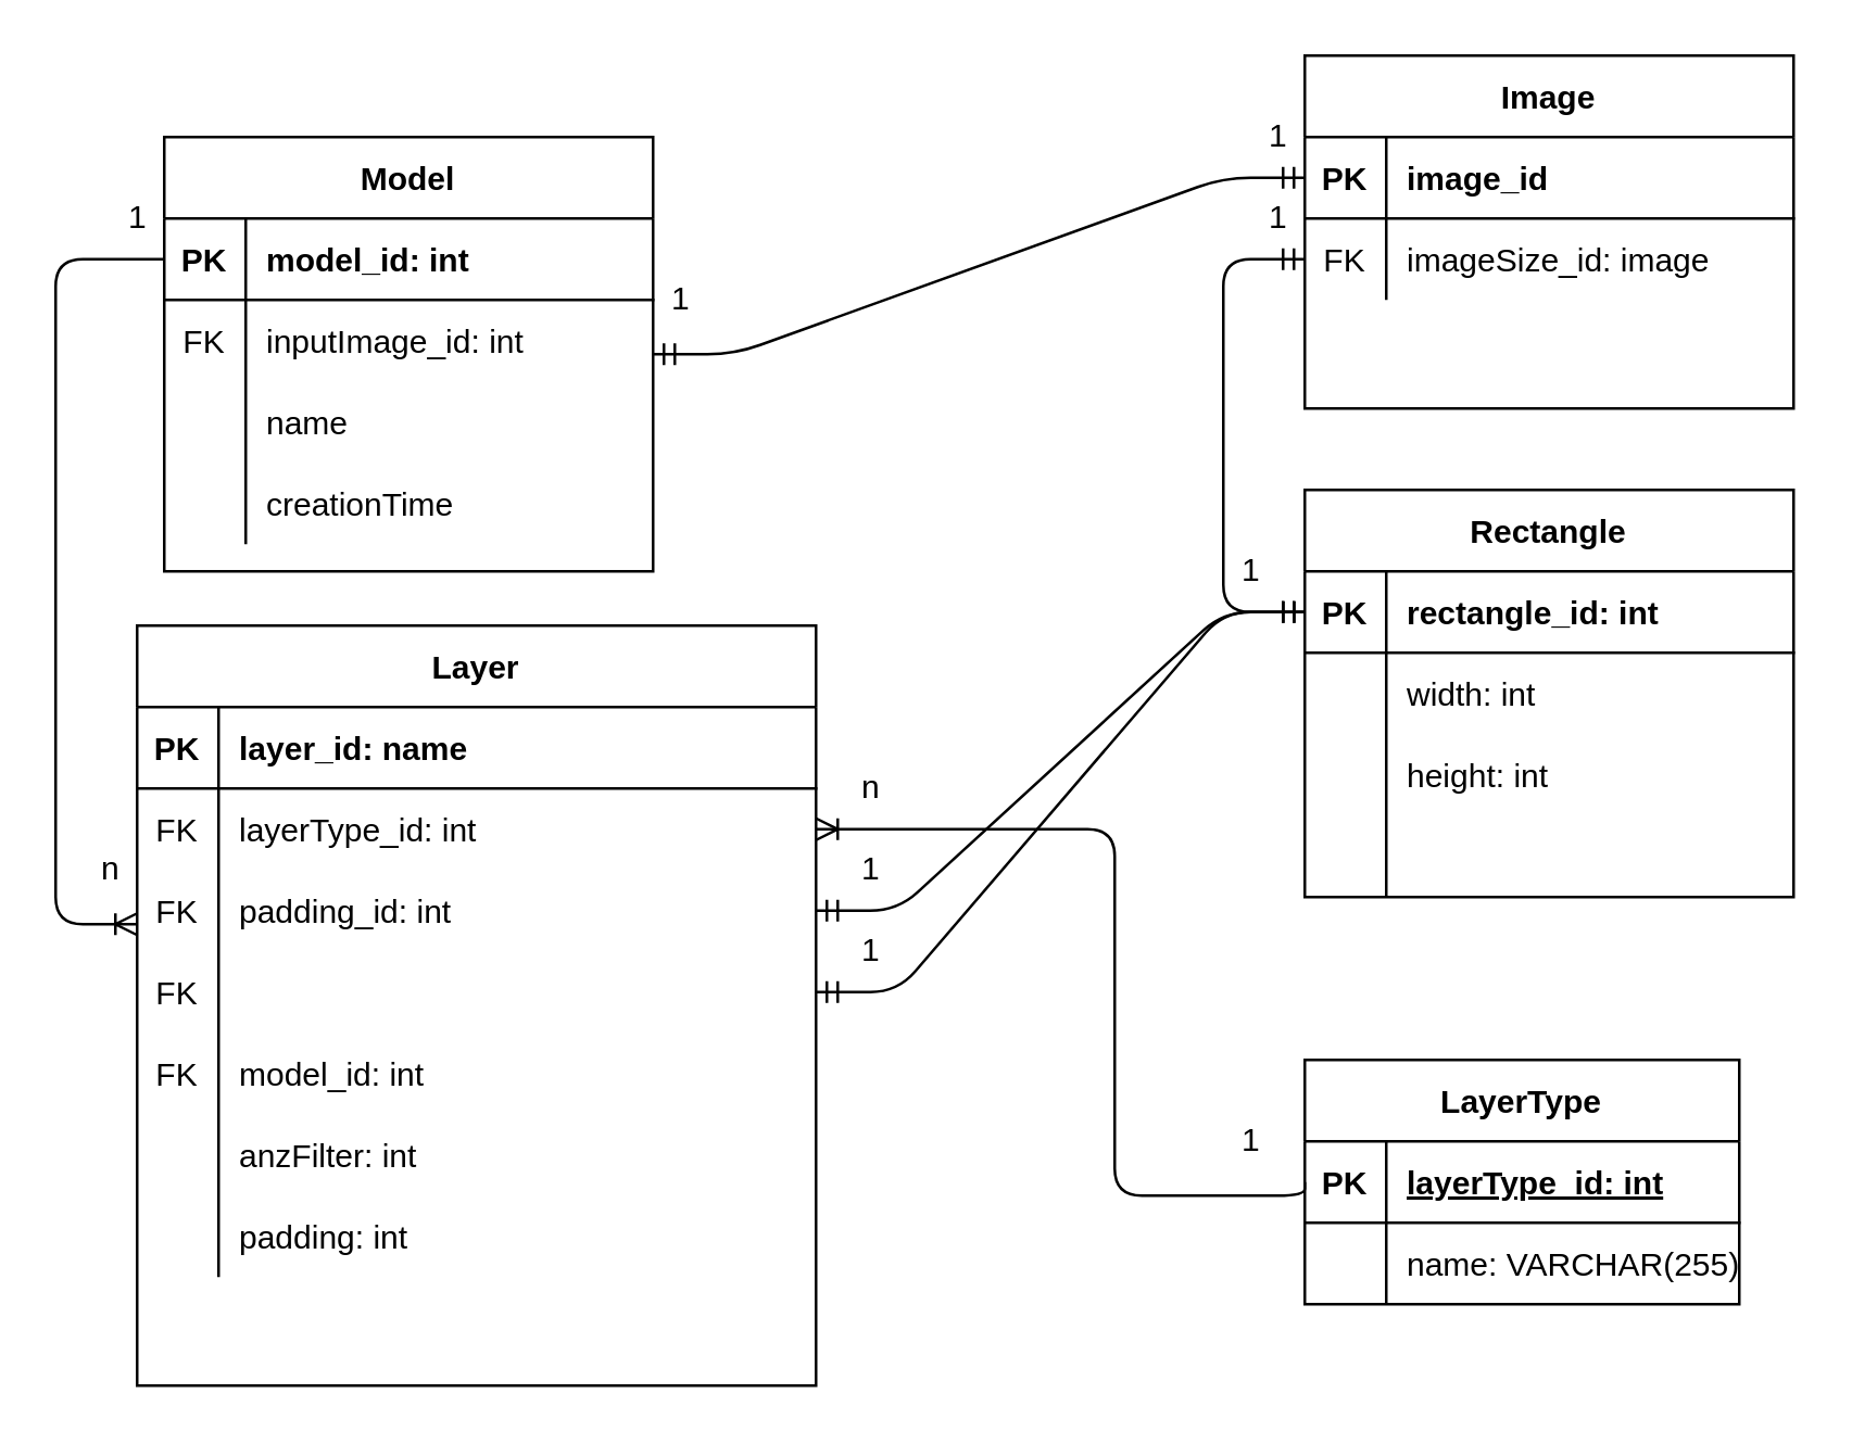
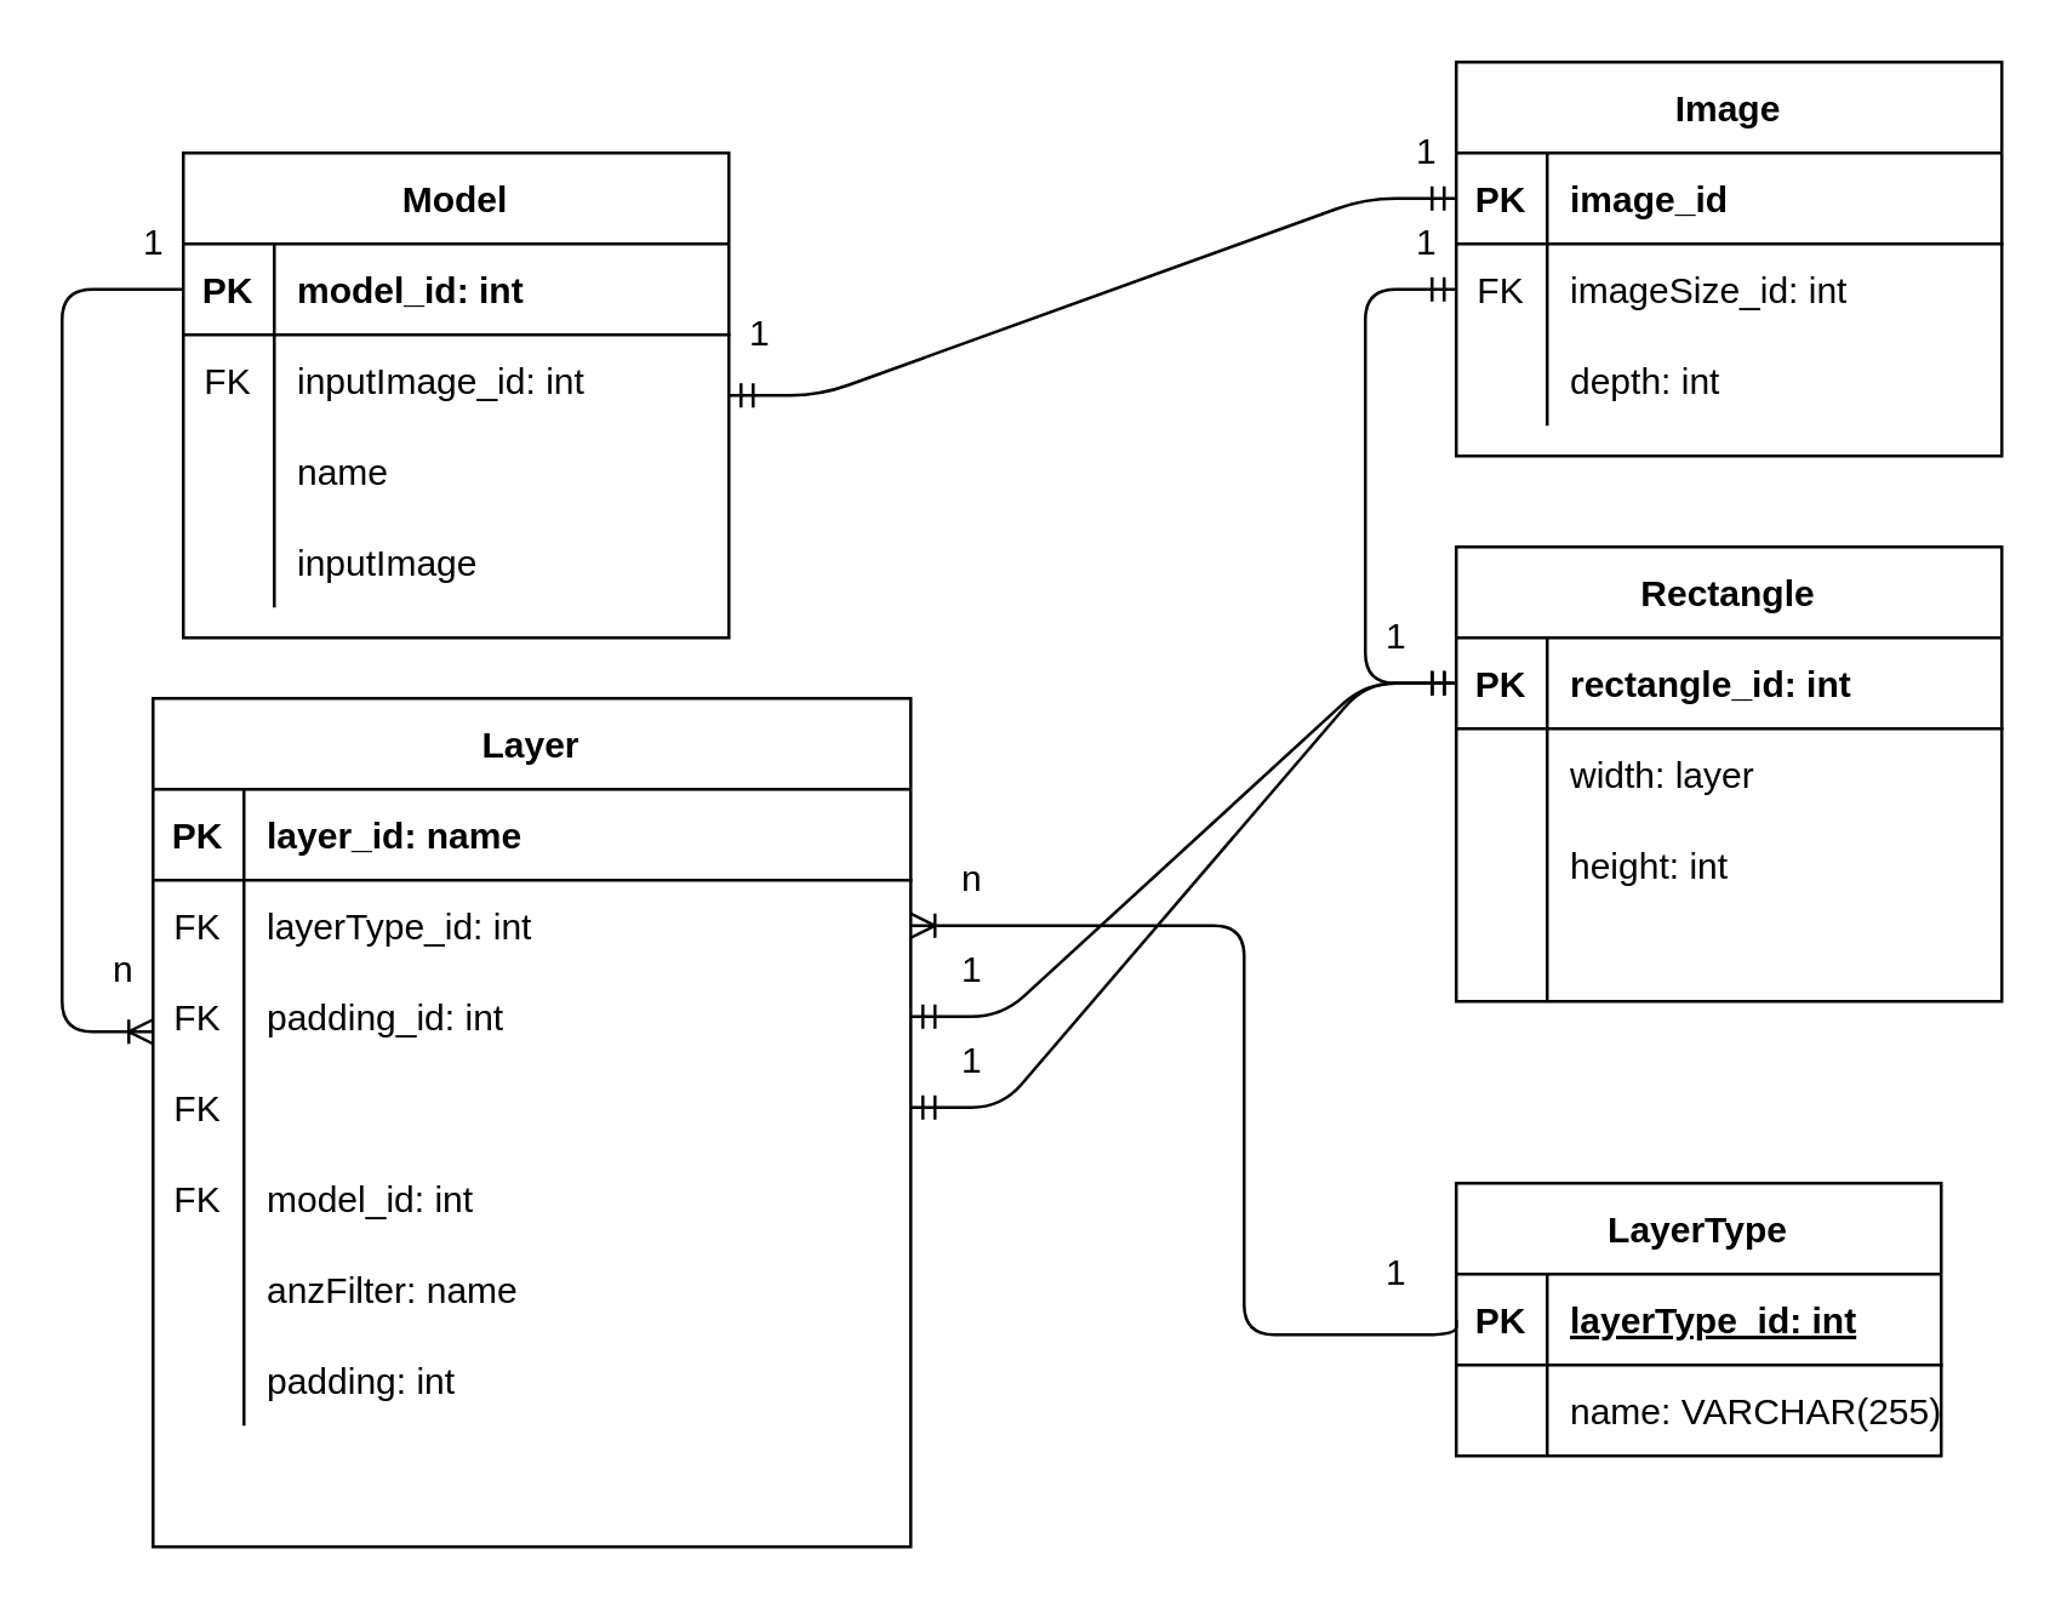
- <mxCell id="74" value="imageSize_id: image" style="shape=partialRectangle;connectable=0;fillColor=none;top=0;left=0;bottom=0;right=0;align=left;spacingLeft=6;overflow=hidden;" parent="72" vertex="1"><mxGeometry x="30" width="150" height="30" as="geometry" /></mxCell>
+ <mxCell id="74" value="imageSize_id: int" style="shape=partialRectangle;connectable=0;fillColor=none;top=0;left=0;bottom=0;right=0;align=left;spacingLeft=6;overflow=hidden;" parent="72" vertex="1"><mxGeometry x="30" width="150" height="30" as="geometry" /></mxCell>
+ <mxCell id="77" value="depth: int" style="shape=partialRectangle;connectable=0;fillColor=none;top=0;left=0;bottom=0;right=0;align=left;spacingLeft=6;overflow=hidden;" parent="75" vertex="1"><mxGeometry x="30" width="150" height="30" as="geometry" /></mxCell>
- <mxCell id="64" value="creationTime" style="shape=partialRectangle;connectable=0;fillColor=none;top=0;left=0;bottom=0;right=0;align=left;spacingLeft=6;overflow=hidden;" parent="62" vertex="1"><mxGeometry x="30" width="150" height="30" as="geometry" /></mxCell>
+ <mxCell id="64" value="inputImage" style="shape=partialRectangle;connectable=0;fillColor=none;top=0;left=0;bottom=0;right=0;align=left;spacingLeft=6;overflow=hidden;" parent="62" vertex="1"><mxGeometry x="30" width="150" height="30" as="geometry" /></mxCell>
- <mxCell id="17" value="width: int" style="shape=partialRectangle;connectable=0;fillColor=none;top=0;left=0;bottom=0;right=0;align=left;spacingLeft=6;overflow=hidden;" parent="15" vertex="1"><mxGeometry x="30" width="150" height="30" as="geometry" /></mxCell>
+ <mxCell id="17" value="width: layer" style="shape=partialRectangle;connectable=0;fillColor=none;top=0;left=0;bottom=0;right=0;align=left;spacingLeft=6;overflow=hidden;" parent="15" vertex="1"><mxGeometry x="30" width="150" height="30" as="geometry" /></mxCell>
- <mxCell id="41" value="anzFilter: int" style="shape=partialRectangle;overflow=hidden;connectable=0;fillColor=none;top=0;left=0;bottom=0;right=0;align=left;spacingLeft=6;" parent="39" vertex="1"><mxGeometry x="30" width="220" height="30" as="geometry" /></mxCell>
+ <mxCell id="41" value="anzFilter: name" style="shape=partialRectangle;overflow=hidden;connectable=0;fillColor=none;top=0;left=0;bottom=0;right=0;align=left;spacingLeft=6;" parent="39" vertex="1"><mxGeometry x="30" width="220" height="30" as="geometry" /></mxCell>
